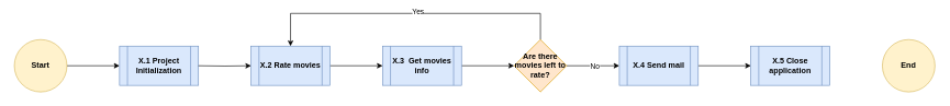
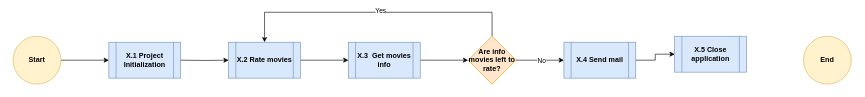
- <mxCell id="14" value="Are there movies left to rate?" style="rhombus;whiteSpace=wrap;html=1;fillColor=#ffe6cc;strokeColor=#d79b00;fontStyle=1" parent="1" vertex="1"><mxGeometry x="780" y="60" width="80" height="80" as="geometry" /></mxCell>
+ <mxCell id="14" value="Are info movies left to rate?" style="rhombus;whiteSpace=wrap;html=1;fillColor=#ffe6cc;strokeColor=#d79b00;fontStyle=1" parent="1" vertex="1"><mxGeometry x="780" y="60" width="80" height="80" as="geometry" /></mxCell>
- <mxCell id="18" value="X.5 Close application" style="shape=process;whiteSpace=wrap;html=1;backgroundOutline=1;fillColor=#dae8fc;strokeColor=#6c8ebf;fontStyle=1" parent="1" vertex="1"><mxGeometry x="1140" y="70" width="120" height="60" as="geometry" /></mxCell>
+ <mxCell id="18" value="X.5 Close application" style="shape=process;whiteSpace=wrap;html=1;backgroundOutline=1;fillColor=#dae8fc;strokeColor=#6c8ebf;fontStyle=1" parent="1" vertex="1"><mxGeometry x="1125" y="60" width="120" height="60" as="geometry" /></mxCell>
